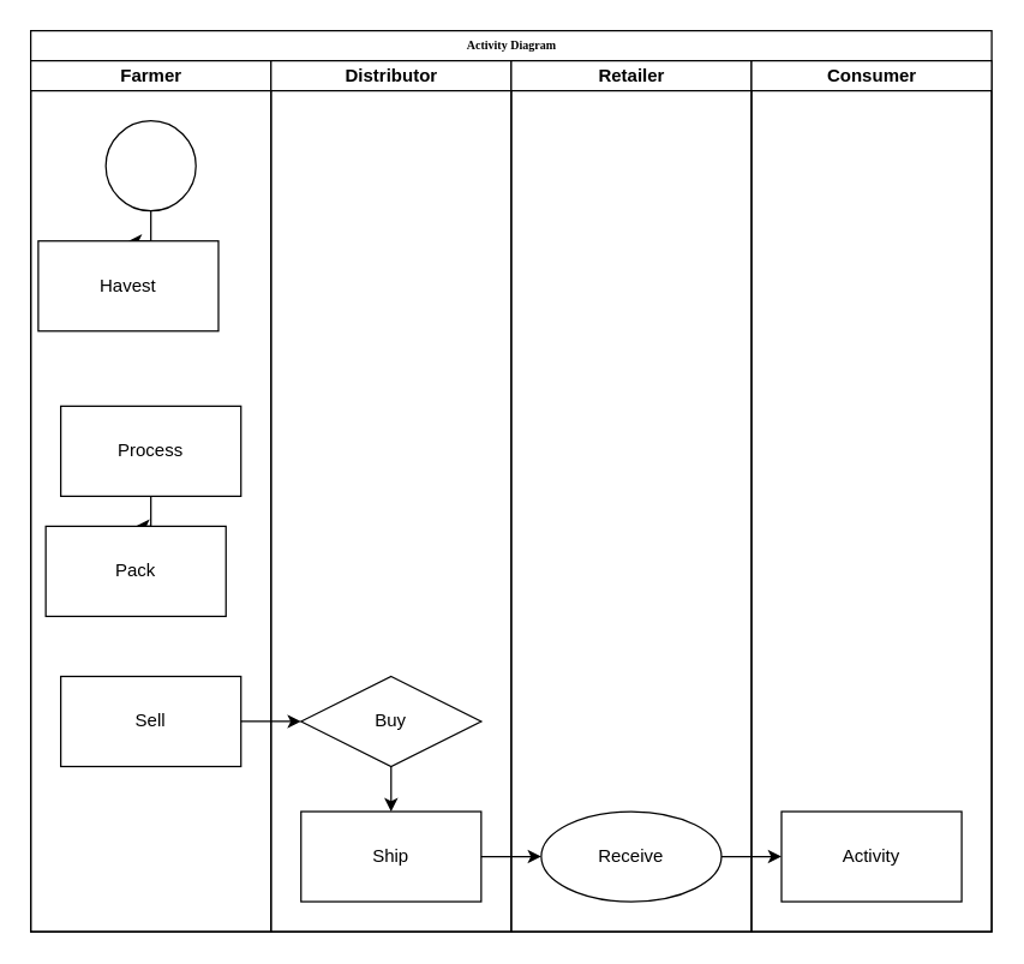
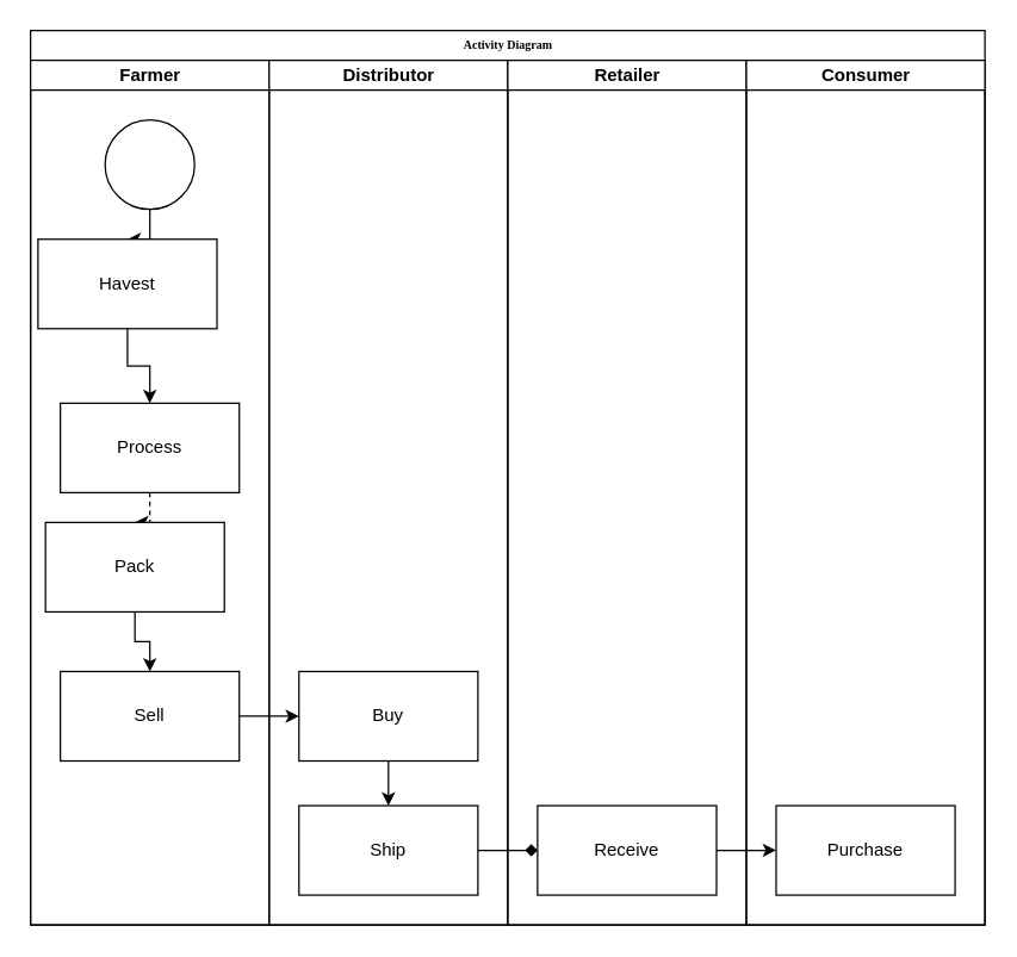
+ <mxCell id="6" value="" style="edgeStyle=orthogonalEdgeStyle;rounded=0;orthogonalLoop=1;jettySize=auto;html=1;" edge="1" parent="3" source="7" target="9"><mxGeometry relative="1" as="geometry" /></mxCell>
- <mxCell id="8" value="" style="edgeStyle=orthogonalEdgeStyle;rounded=0;orthogonalLoop=1;jettySize=auto;html=1;" edge="1" parent="3" source="9" target="11"><mxGeometry relative="1" as="geometry" /></mxCell>
+ <mxCell id="8" value="" style="edgeStyle=orthogonalEdgeStyle;rounded=0;orthogonalLoop=1;jettySize=auto;html=1;dashed=1;" edge="1" parent="3" source="9" target="11"><mxGeometry relative="1" as="geometry" /></mxCell>
+ <mxCell id="10" value="" style="edgeStyle=orthogonalEdgeStyle;rounded=0;orthogonalLoop=1;jettySize=auto;html=1;" edge="1" parent="3" source="11" target="12"><mxGeometry relative="1" as="geometry" /></mxCell>
- <mxCell id="15" value="Buy" style="rhombus;whiteSpace=wrap;html=1;" vertex="1" parent="13"><mxGeometry x="20" y="410" width="120" height="60" as="geometry" /></mxCell>
+ <mxCell id="15" value="Buy" style="rounded=0;whiteSpace=wrap;html=1;" vertex="1" parent="13"><mxGeometry x="20" y="410" width="120" height="60" as="geometry" /></mxCell>
- <mxCell id="22" value="" style="edgeStyle=orthogonalEdgeStyle;rounded=0;orthogonalLoop=1;jettySize=auto;html=1;" edge="1" parent="2" source="16" target="18"><mxGeometry relative="1" as="geometry" /></mxCell>
+ <mxCell id="22" value="" style="edgeStyle=orthogonalEdgeStyle;rounded=0;orthogonalLoop=1;jettySize=auto;html=1;endArrow=diamond;" edge="1" parent="2" source="16" target="18"><mxGeometry relative="1" as="geometry" /></mxCell>
- <mxCell id="18" value="Receive" style="ellipse;whiteSpace=wrap;html=1;" vertex="1" parent="17"><mxGeometry x="20" y="500" width="120" height="60" as="geometry" /></mxCell>
+ <mxCell id="18" value="Receive" style="rounded=0;whiteSpace=wrap;html=1;" vertex="1" parent="17"><mxGeometry x="20" y="500" width="120" height="60" as="geometry" /></mxCell>
- <mxCell id="20" value="Activity" style="rounded=0;whiteSpace=wrap;html=1;" vertex="1" parent="19"><mxGeometry x="20" y="500" width="120" height="60" as="geometry" /></mxCell>
+ <mxCell id="20" value="Purchase" style="rounded=0;whiteSpace=wrap;html=1;" vertex="1" parent="19"><mxGeometry x="20" y="500" width="120" height="60" as="geometry" /></mxCell>
